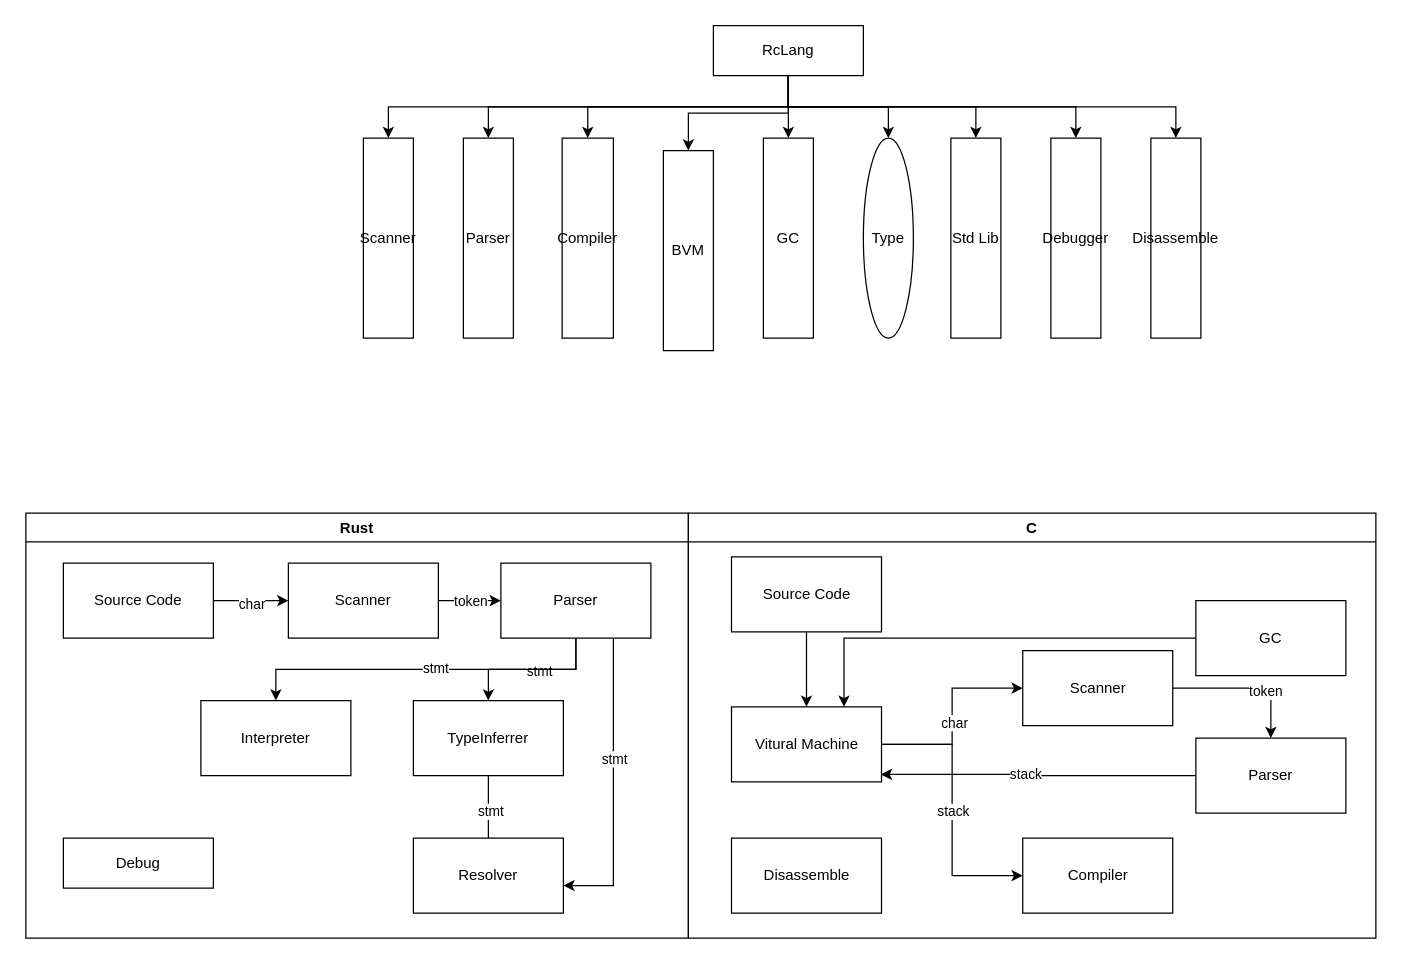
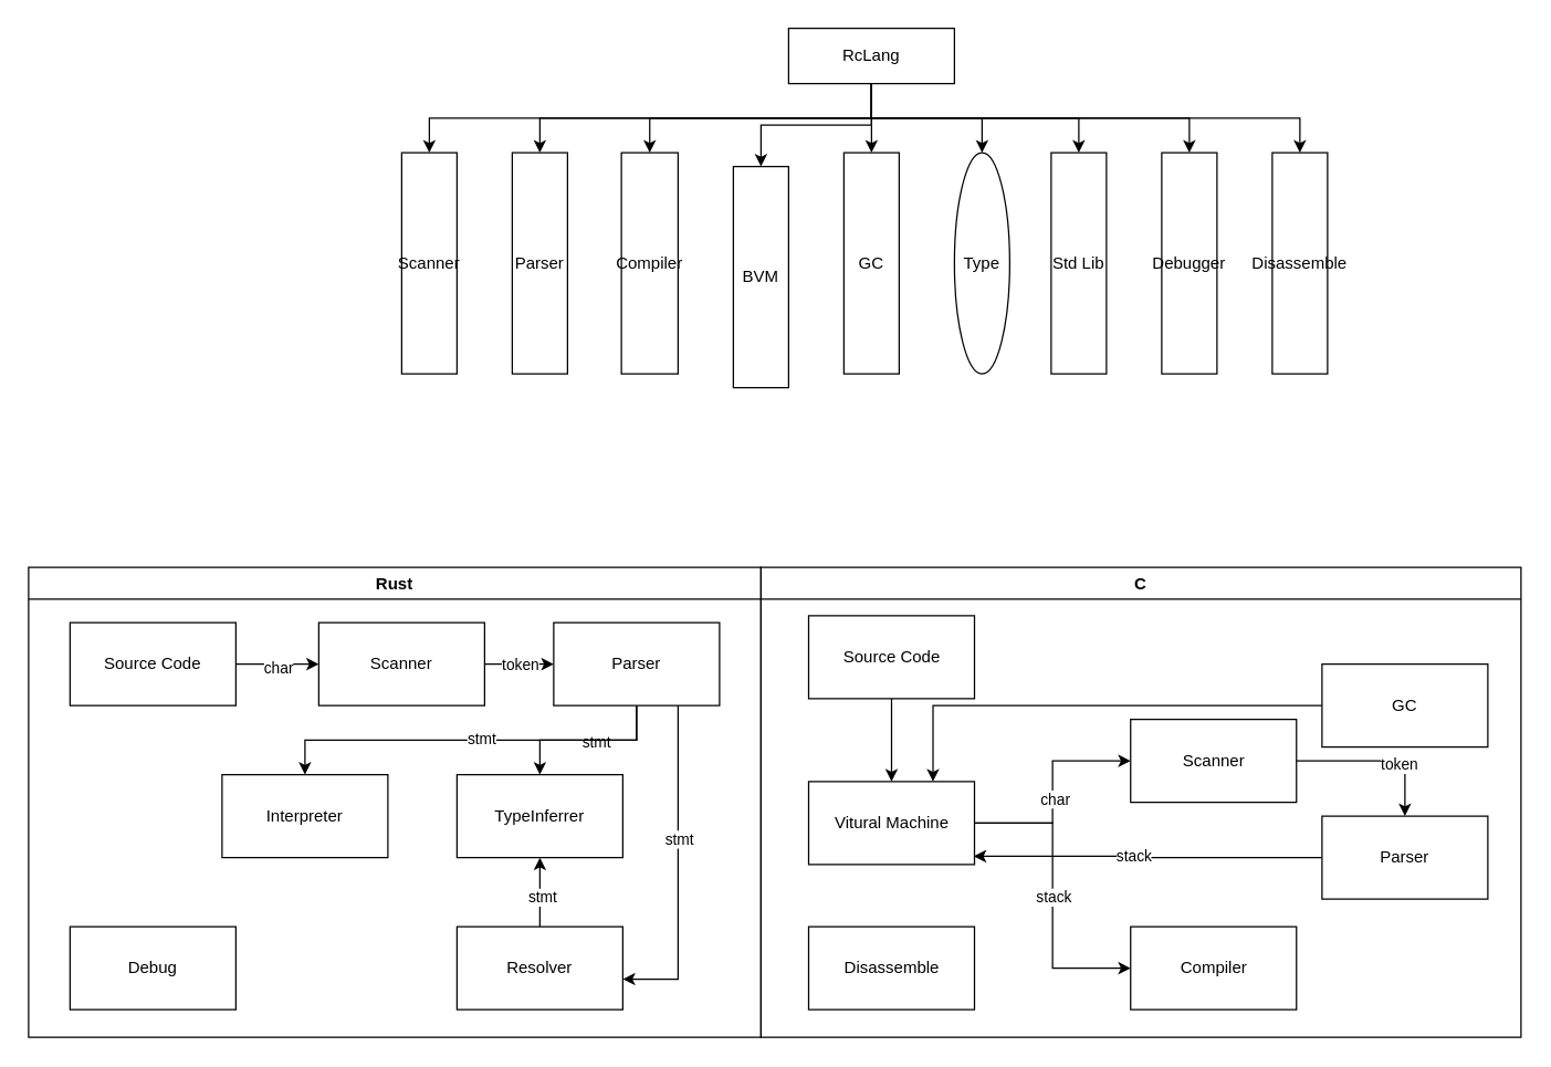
- <mxCell id="23" style="edgeStyle=orthogonalEdgeStyle;rounded=0;orthogonalLoop=1;jettySize=auto;html=1;exitX=0.5;exitY=0;exitDx=0;exitDy=0;entryX=0.5;entryY=1;entryDx=0;entryDy=0;endArrow=none;" parent="9" source="25" target="22" edge="1"><mxGeometry relative="1" as="geometry" /></mxCell>
+ <mxCell id="23" style="edgeStyle=orthogonalEdgeStyle;rounded=0;orthogonalLoop=1;jettySize=auto;html=1;exitX=0.5;exitY=0;exitDx=0;exitDy=0;entryX=0.5;entryY=1;entryDx=0;entryDy=0;" parent="9" source="25" target="22" edge="1"><mxGeometry relative="1" as="geometry" /></mxCell>
- <mxCell id="26" value="Debug" style="whiteSpace=wrap;html=1;" parent="9" vertex="1"><mxGeometry x="30" y="260" width="120" height="40" as="geometry" /></mxCell>
+ <mxCell id="26" value="Debug" style="whiteSpace=wrap;html=1;" parent="9" vertex="1"><mxGeometry x="30" y="260" width="120" height="60" as="geometry" /></mxCell>
